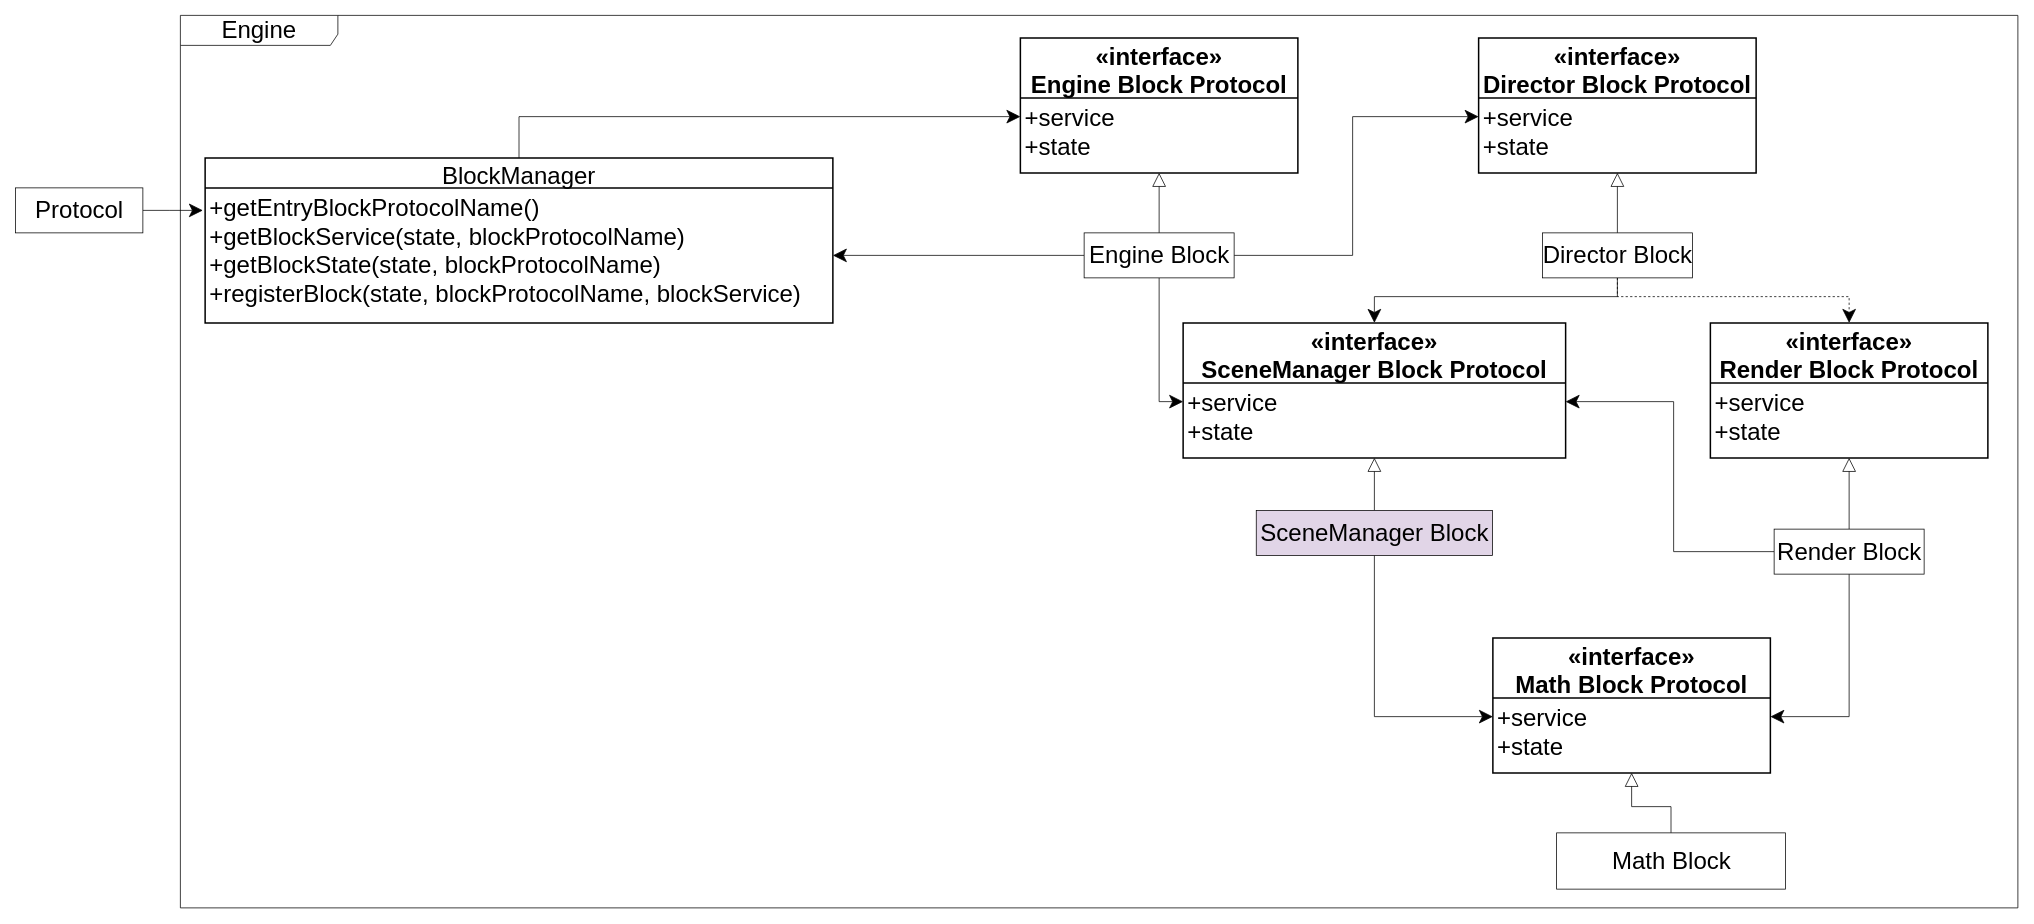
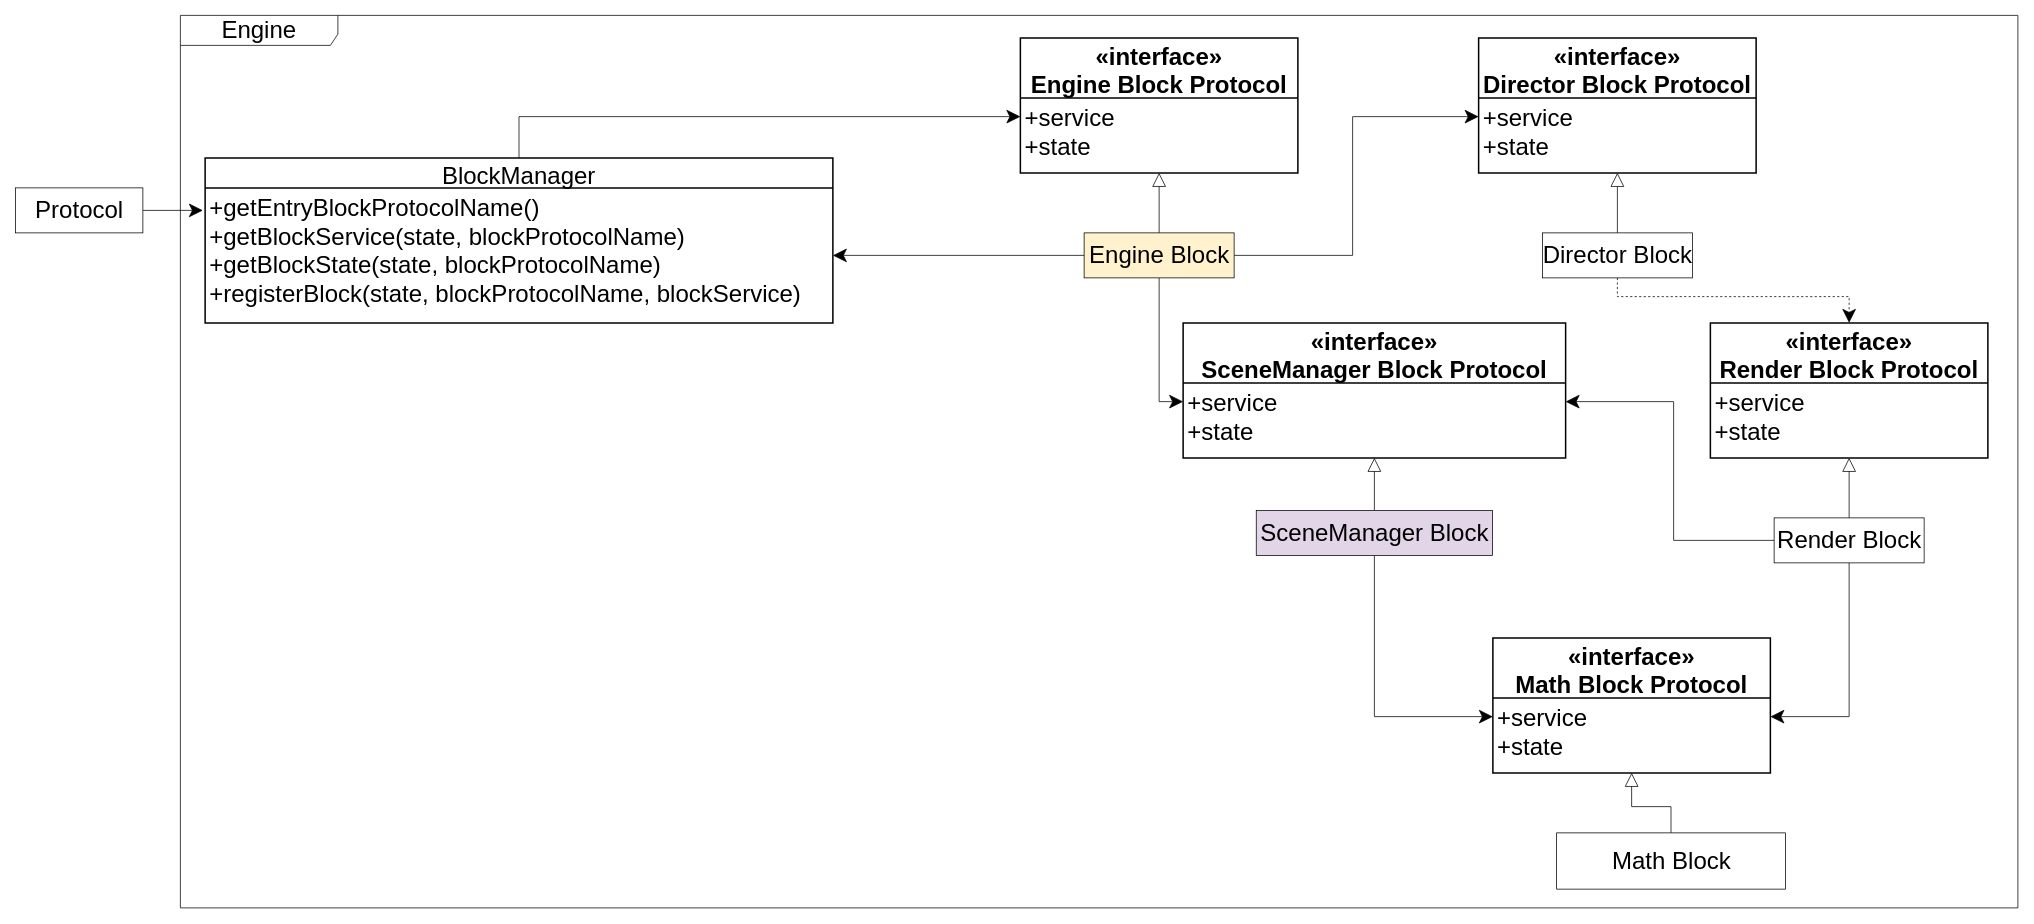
- <mxCell id="9" value="Engine Block" style="html=1;fontSize=32;" parent="1" vertex="1"><mxGeometry x="1445" y="310" width="200" height="60" as="geometry" /></mxCell>
+ <mxCell id="9" value="Engine Block" style="html=1;fontSize=32;fillColor=#fff2cc;" parent="1" vertex="1"><mxGeometry x="1445" y="310" width="200" height="60" as="geometry" /></mxCell>
- <mxCell id="16" style="edgeStyle=orthogonalEdgeStyle;rounded=0;orthogonalLoop=1;jettySize=auto;html=1;fontSize=32;endArrow=classic;endFill=1;endSize=16;startSize=16;" parent="1" source="18" target="24" edge="1"><mxGeometry relative="1" as="geometry" /></mxCell>
- <mxCell id="29" value="Render Block" style="html=1;fontSize=32;" parent="1" vertex="1"><mxGeometry x="2365" y="705" width="200" height="60" as="geometry" /></mxCell>
+ <mxCell id="29" value="Render Block" style="html=1;fontSize=32;" parent="1" vertex="1"><mxGeometry x="2365" y="690" width="200" height="60" as="geometry" /></mxCell>
